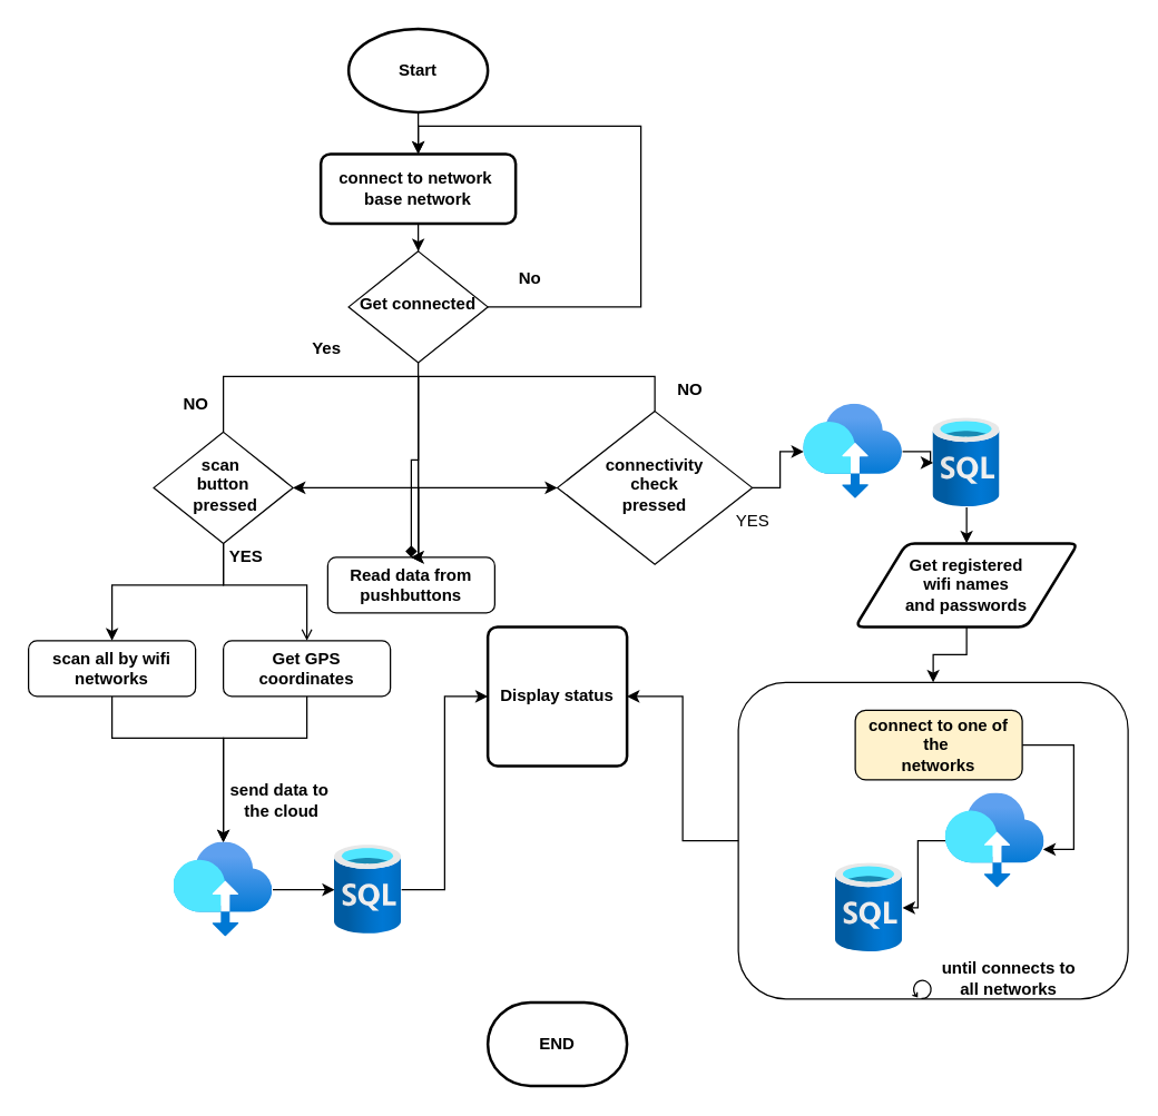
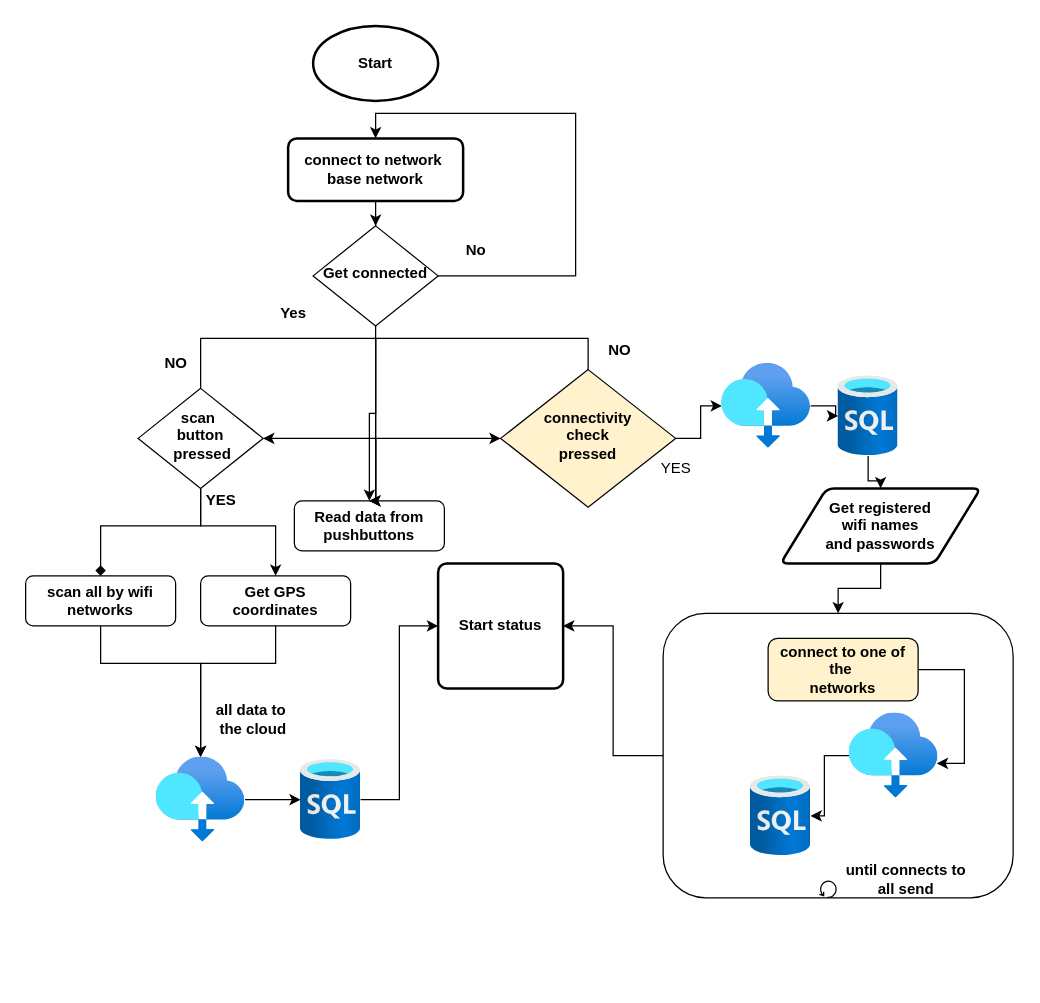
- <mxCell id="16" value="" style="edgeStyle=orthogonalEdgeStyle;rounded=0;orthogonalLoop=1;jettySize=auto;html=1;fontStyle=1" edge="1" parent="1" source="17" target="19"><mxGeometry relative="1" as="geometry" /></mxCell>
- <mxCell id="30" value="connectivity &lt;br&gt;check&lt;br&gt;pressed" style="rhombus;whiteSpace=wrap;html=1;shadow=0;fontFamily=Helvetica;fontSize=12;align=center;strokeWidth=1;spacing=6;spacingTop=-4;fontStyle=1" vertex="1" parent="1"><mxGeometry x="400" y="295" width="140" height="110" as="geometry" /></mxCell>
+ <mxCell id="30" value="connectivity &lt;br&gt;check&lt;br&gt;pressed" style="rhombus;whiteSpace=wrap;html=1;shadow=0;fontFamily=Helvetica;fontSize=12;align=center;strokeWidth=1;spacing=6;spacingTop=-4;fontStyle=1;fillColor=#fff2cc;" vertex="1" parent="1"><mxGeometry x="400" y="295" width="140" height="110" as="geometry" /></mxCell>
- <mxCell id="3" value="" style="edgeStyle=orthogonalEdgeStyle;rounded=0;orthogonalLoop=1;jettySize=auto;html=1;fontStyle=1;endArrow=diamond;" edge="1" parent="1" source="4" target="7"><mxGeometry relative="1" as="geometry" /></mxCell>
+ <mxCell id="3" value="" style="edgeStyle=orthogonalEdgeStyle;rounded=0;orthogonalLoop=1;jettySize=auto;html=1;fontStyle=1" edge="1" parent="1" source="4" target="7"><mxGeometry relative="1" as="geometry" /></mxCell>
- <mxCell id="36" value="Get registered&lt;br&gt;wifi names &lt;br&gt;and passwords" style="shape=parallelogram;html=1;strokeWidth=2;perimeter=parallelogramPerimeter;whiteSpace=wrap;rounded=1;arcSize=12;size=0.23;fontStyle=1" vertex="1" parent="1"><mxGeometry x="614" y="390" width="160" height="60" as="geometry" /></mxCell>
+ <mxCell id="36" value="Get registered&lt;br&gt;wifi names &lt;br&gt;and passwords" style="shape=parallelogram;html=1;strokeWidth=2;perimeter=parallelogramPerimeter;whiteSpace=wrap;rounded=1;arcSize=12;size=0.23;fontStyle=1" vertex="1" parent="1"><mxGeometry x="624" y="390" width="160" height="60" as="geometry" /></mxCell>
- <mxCell id="9" style="edgeStyle=orthogonalEdgeStyle;rounded=0;orthogonalLoop=1;jettySize=auto;html=1;exitX=0.5;exitY=1;exitDx=0;exitDy=0;entryX=0.5;entryY=0;entryDx=0;entryDy=0;fontStyle=1" edge="1" parent="1" source="11" target="13"><mxGeometry relative="1" as="geometry"><Array as="points"><mxPoint x="160" y="420" /><mxPoint x="80" y="420" /></Array></mxGeometry></mxCell>
+ <mxCell id="9" style="edgeStyle=orthogonalEdgeStyle;rounded=0;orthogonalLoop=1;jettySize=auto;html=1;exitX=0.5;exitY=1;exitDx=0;exitDy=0;entryX=0.5;entryY=0;entryDx=0;entryDy=0;fontStyle=1;endArrow=diamond;" edge="1" parent="1" source="11" target="13"><mxGeometry relative="1" as="geometry"><Array as="points"><mxPoint x="160" y="420" /><mxPoint x="80" y="420" /></Array></mxGeometry></mxCell>
- <mxCell id="10" style="edgeStyle=orthogonalEdgeStyle;rounded=0;orthogonalLoop=1;jettySize=auto;html=1;exitX=0.5;exitY=1;exitDx=0;exitDy=0;fontStyle=1;endArrow=open;" edge="1" parent="1" source="11" target="15"><mxGeometry relative="1" as="geometry"><Array as="points"><mxPoint x="160" y="420" /><mxPoint x="220" y="420" /></Array></mxGeometry></mxCell>
+ <mxCell id="10" style="edgeStyle=orthogonalEdgeStyle;rounded=0;orthogonalLoop=1;jettySize=auto;html=1;exitX=0.5;exitY=1;exitDx=0;exitDy=0;fontStyle=1" edge="1" parent="1" source="11" target="15"><mxGeometry relative="1" as="geometry"><Array as="points"><mxPoint x="160" y="420" /><mxPoint x="220" y="420" /></Array></mxGeometry></mxCell>
- <mxCell id="48" value="Display status" style="rounded=1;whiteSpace=wrap;html=1;absoluteArcSize=1;arcSize=14;strokeWidth=2;fontStyle=1" vertex="1" parent="1"><mxGeometry x="350" y="450" width="100" height="100" as="geometry" /></mxCell>
+ <mxCell id="48" value="Start status" style="rounded=1;whiteSpace=wrap;html=1;absoluteArcSize=1;arcSize=14;strokeWidth=2;fontStyle=1" vertex="1" parent="1"><mxGeometry x="350" y="450" width="100" height="100" as="geometry" /></mxCell>
- <mxCell id="24" value="send data to&lt;br&gt;&amp;nbsp;the cloud" style="text;html=1;align=center;verticalAlign=middle;resizable=0;points=[];autosize=1;fontStyle=1" vertex="1" parent="1"><mxGeometry x="155" y="560" width="90" height="30" as="geometry" /></mxCell>
+ <mxCell id="24" value="all data to&lt;br&gt;&amp;nbsp;the cloud" style="text;html=1;align=center;verticalAlign=middle;resizable=0;points=[];autosize=1;fontStyle=1" vertex="1" parent="1"><mxGeometry x="155" y="560" width="90" height="30" as="geometry" /></mxCell>
- <mxCell id="46" value="until connects to &lt;br&gt;all networks" style="text;html=1;align=center;verticalAlign=middle;resizable=0;points=[];autosize=1;fontStyle=1" vertex="1" parent="1"><mxGeometry x="669" y="687.5" width="110" height="30" as="geometry" /></mxCell>
+ <mxCell id="46" value="until connects to &lt;br&gt;all send" style="text;html=1;align=center;verticalAlign=middle;resizable=0;points=[];autosize=1;fontStyle=1" vertex="1" parent="1"><mxGeometry x="669" y="687.5" width="110" height="30" as="geometry" /></mxCell>
- <mxCell id="27" value="END" style="strokeWidth=2;html=1;shape=mxgraph.flowchart.terminator;whiteSpace=wrap;fontStyle=1" vertex="1" parent="1"><mxGeometry x="350" y="720" width="100" height="60" as="geometry" /></mxCell>
